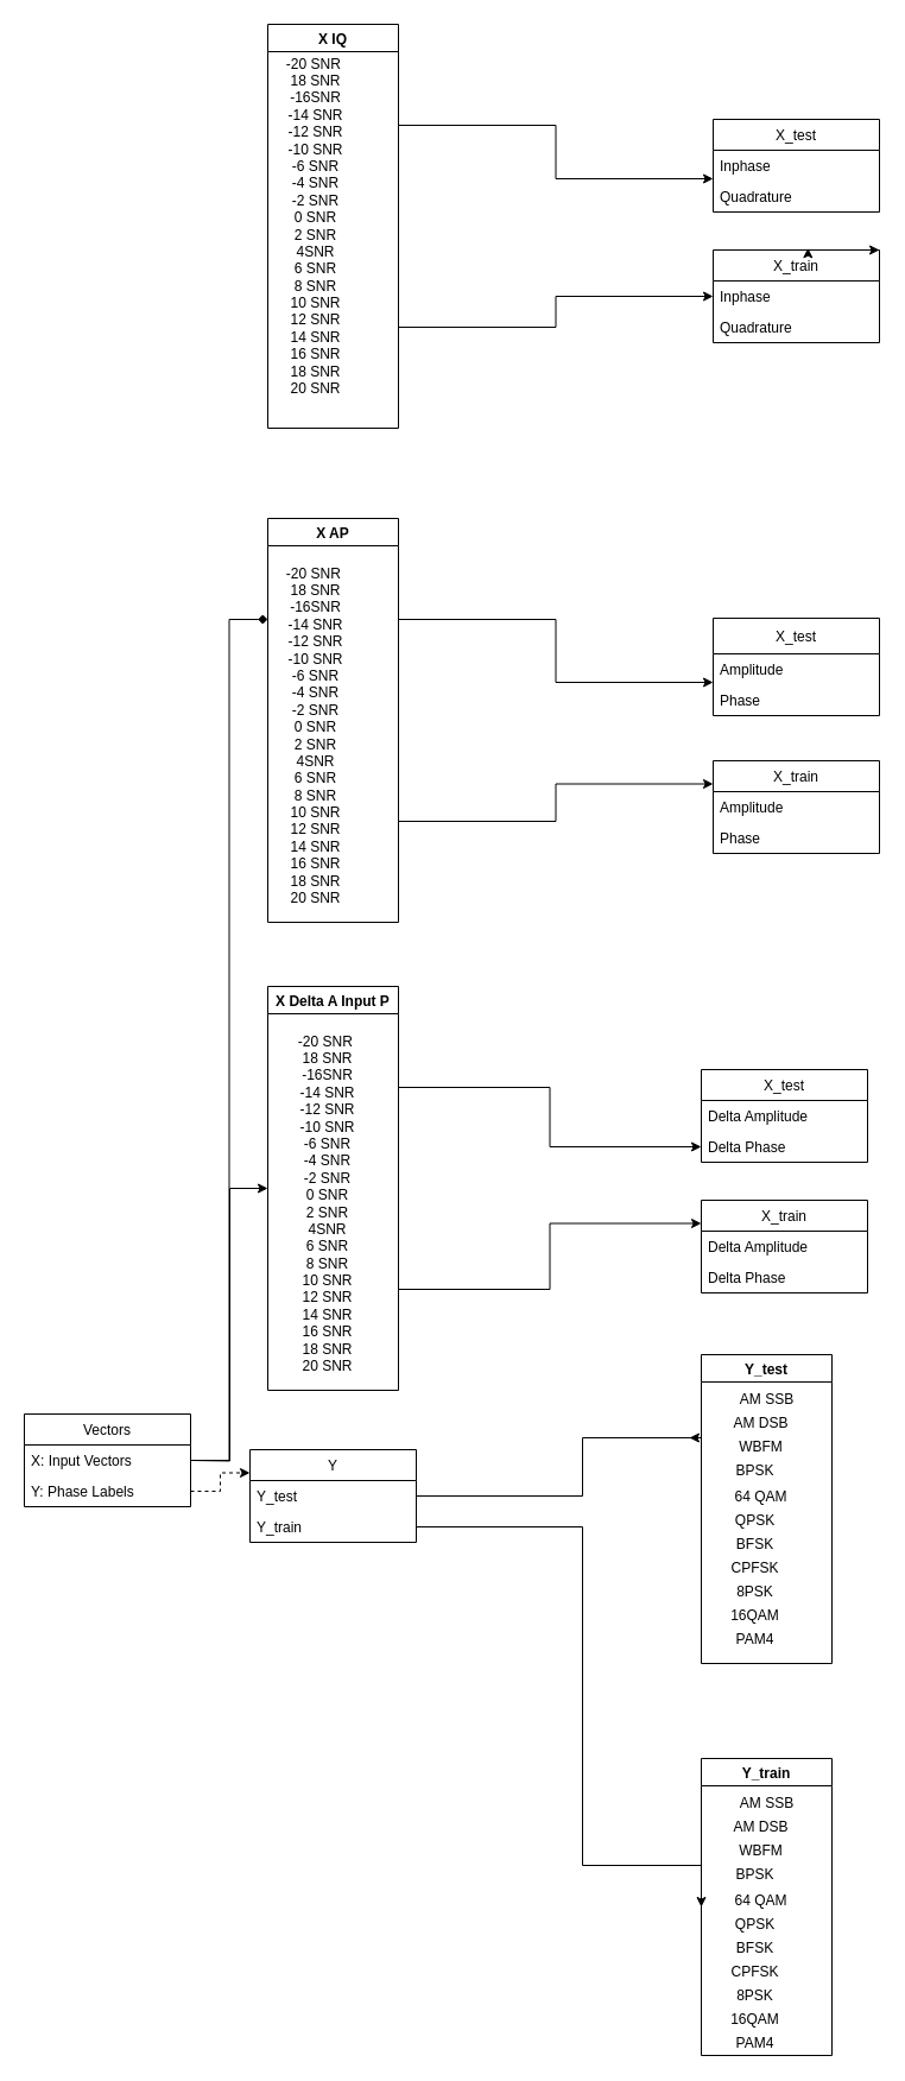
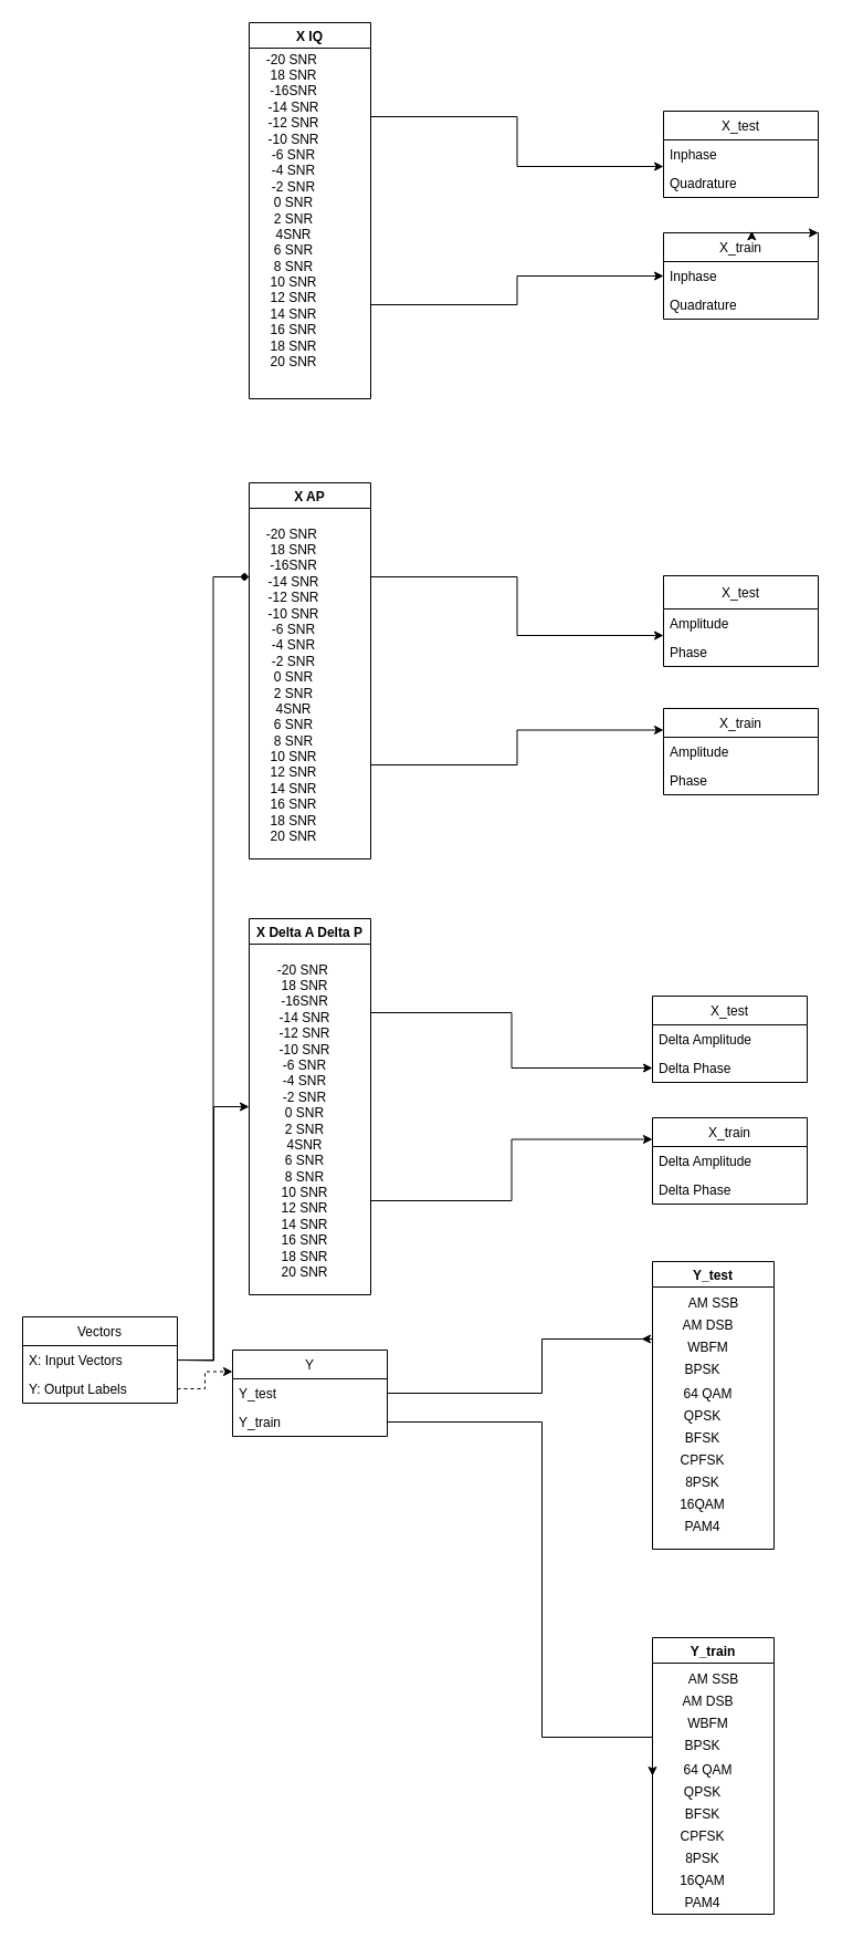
- <mxCell id="65" value="X Delta A Input P" style="swimlane;" vertex="1" parent="1"><mxGeometry x="225" y="830" width="110" height="340" as="geometry" /></mxCell>
+ <mxCell id="65" value="X Delta A Delta P" style="swimlane;" vertex="1" parent="1"><mxGeometry x="225" y="830" width="110" height="340" as="geometry" /></mxCell>
- <mxCell id="7" value="Y: Phase Labels" style="text;strokeColor=none;fillColor=none;align=left;verticalAlign=top;spacingLeft=4;spacingRight=4;overflow=hidden;rotatable=0;points=[[0,0.5],[1,0.5]];portConstraint=eastwest;" vertex="1" parent="5"><mxGeometry y="52" width="140" height="26" as="geometry" /></mxCell>
+ <mxCell id="7" value="Y: Output Labels" style="text;strokeColor=none;fillColor=none;align=left;verticalAlign=top;spacingLeft=4;spacingRight=4;overflow=hidden;rotatable=0;points=[[0,0.5],[1,0.5]];portConstraint=eastwest;" vertex="1" parent="5"><mxGeometry y="52" width="140" height="26" as="geometry" /></mxCell>
